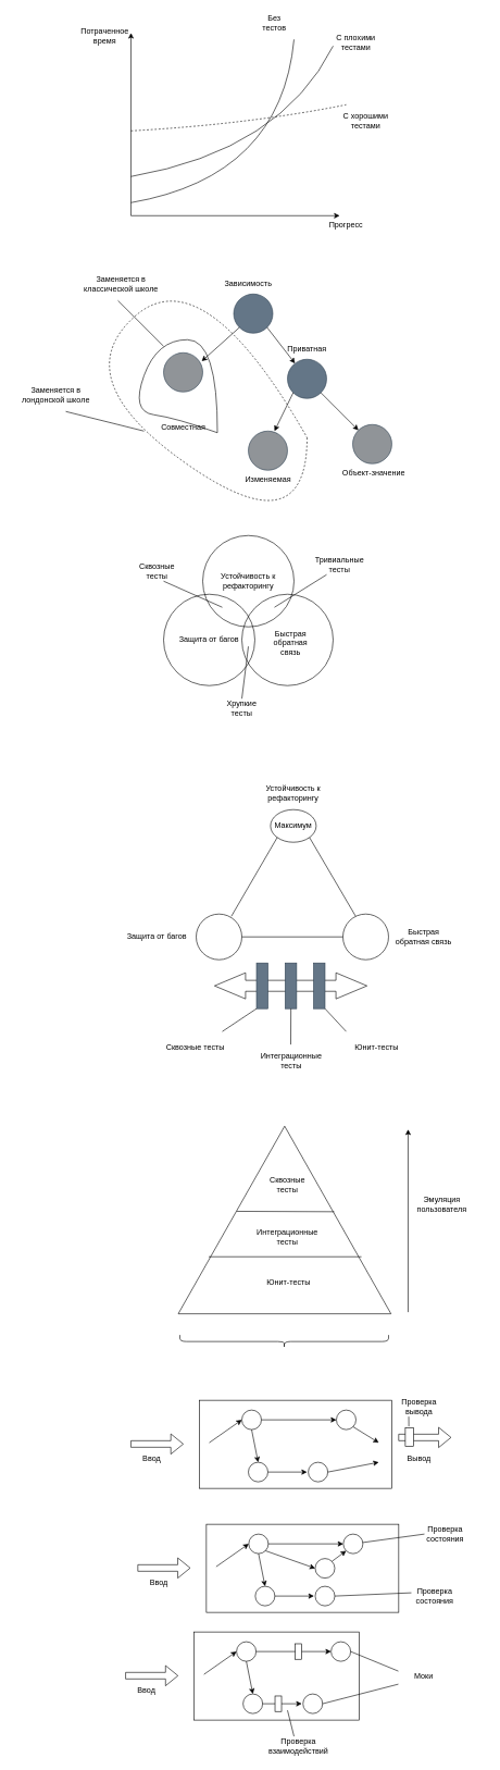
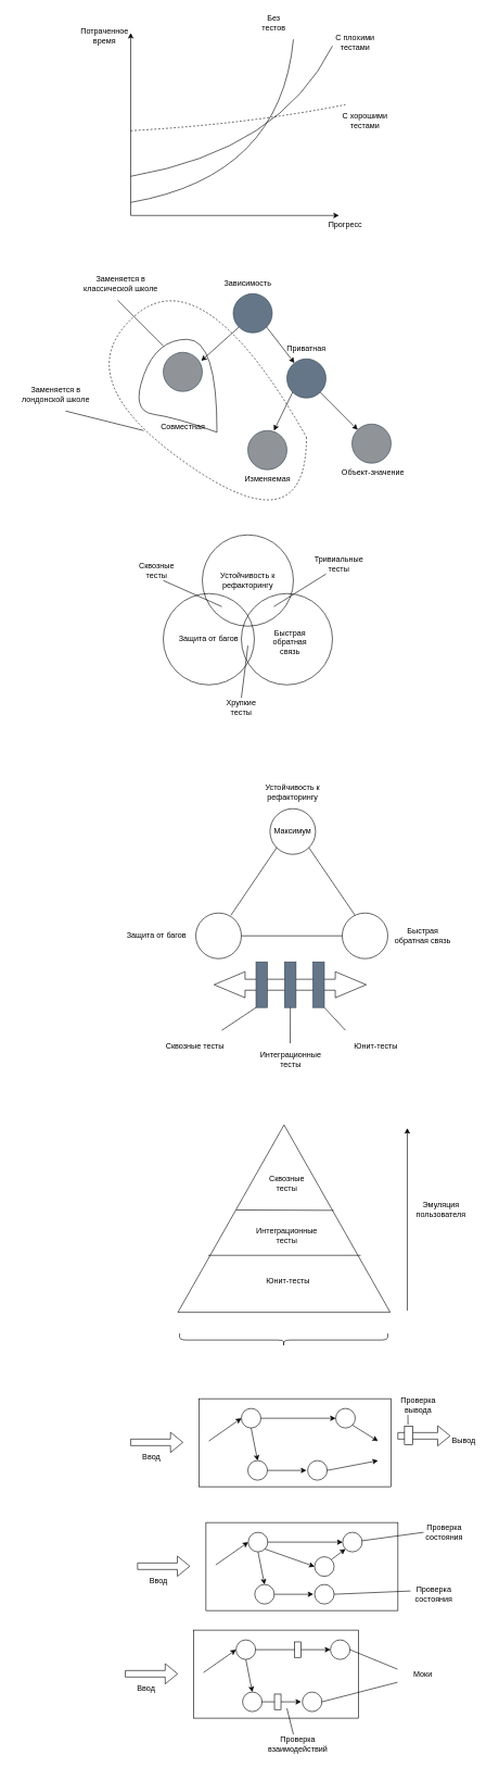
- <mxCell id="43" value="Максимум" style="ellipse;whiteSpace=wrap;html=1;" vertex="1" parent="1"><mxGeometry x="414" y="1240" width="70" height="50" as="geometry" /></mxCell>
+ <mxCell id="43" value="Максимум" style="ellipse;whiteSpace=wrap;html=1;" vertex="1" parent="1"><mxGeometry x="414" y="1240" width="70" height="70" as="geometry" /></mxCell>
- <mxCell id="71" value="Эмуляция пользователя" style="text;html=1;strokeColor=none;fillColor=none;align=center;verticalAlign=middle;whiteSpace=wrap;rounded=0;" vertex="1" parent="1"><mxGeometry x="610" y="1830" width="133.75" height="30" as="geometry" /></mxCell>
+ <mxCell id="71" value="Эмуляция пользователя" style="text;html=1;strokeColor=none;fillColor=none;align=center;verticalAlign=middle;whiteSpace=wrap;rounded=0;" vertex="1" parent="1"><mxGeometry x="610" y="1840" width="133.75" height="30" as="geometry" /></mxCell>
- <mxCell id="83" value="Вывод" style="text;html=1;strokeColor=none;fillColor=none;align=center;verticalAlign=middle;whiteSpace=wrap;rounded=0;" vertex="1" parent="1"><mxGeometry x="610" y="2220" width="63.75" height="30" as="geometry" /></mxCell>
+ <mxCell id="83" value="Вывод" style="text;html=1;strokeColor=none;fillColor=none;align=center;verticalAlign=middle;whiteSpace=wrap;rounded=0;" vertex="1" parent="1"><mxGeometry x="680" y="2195" width="63.75" height="30" as="geometry" /></mxCell>
